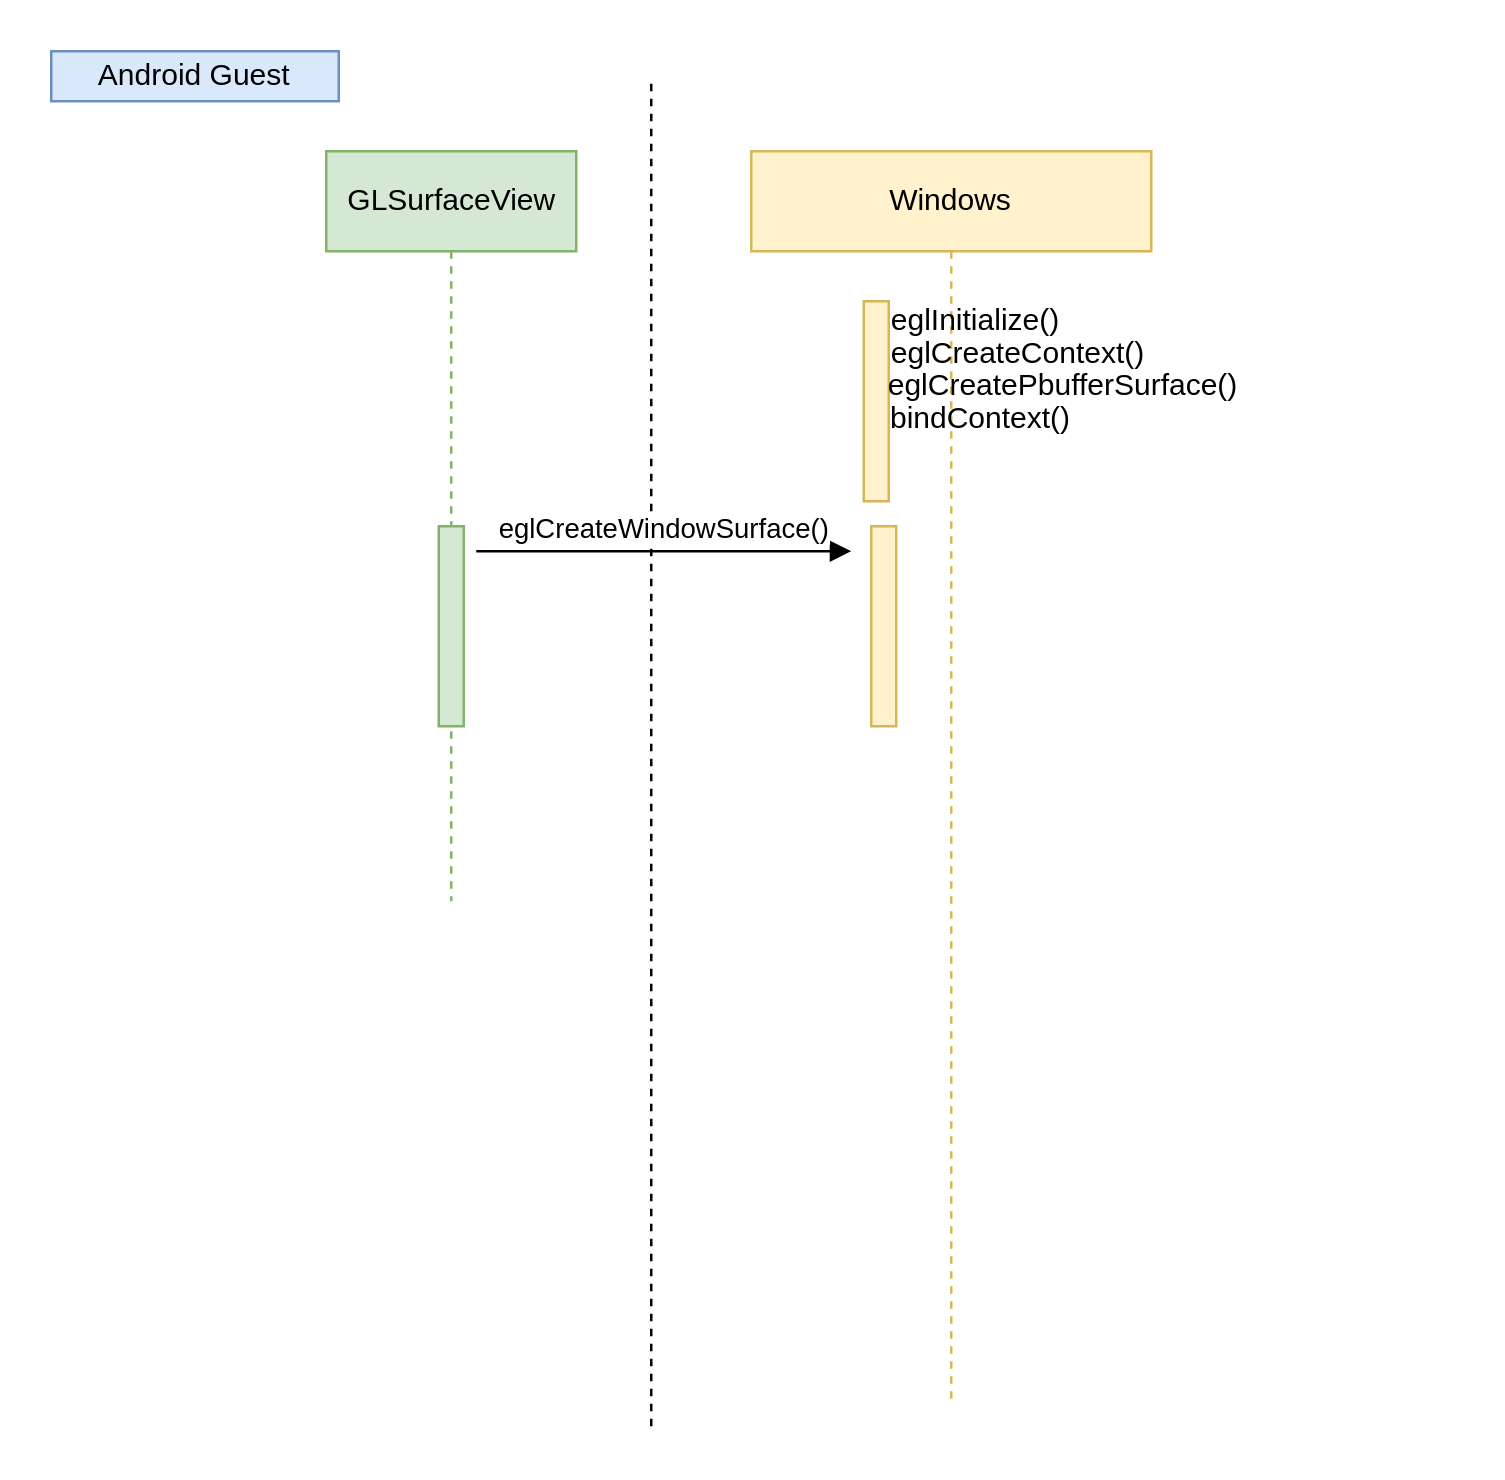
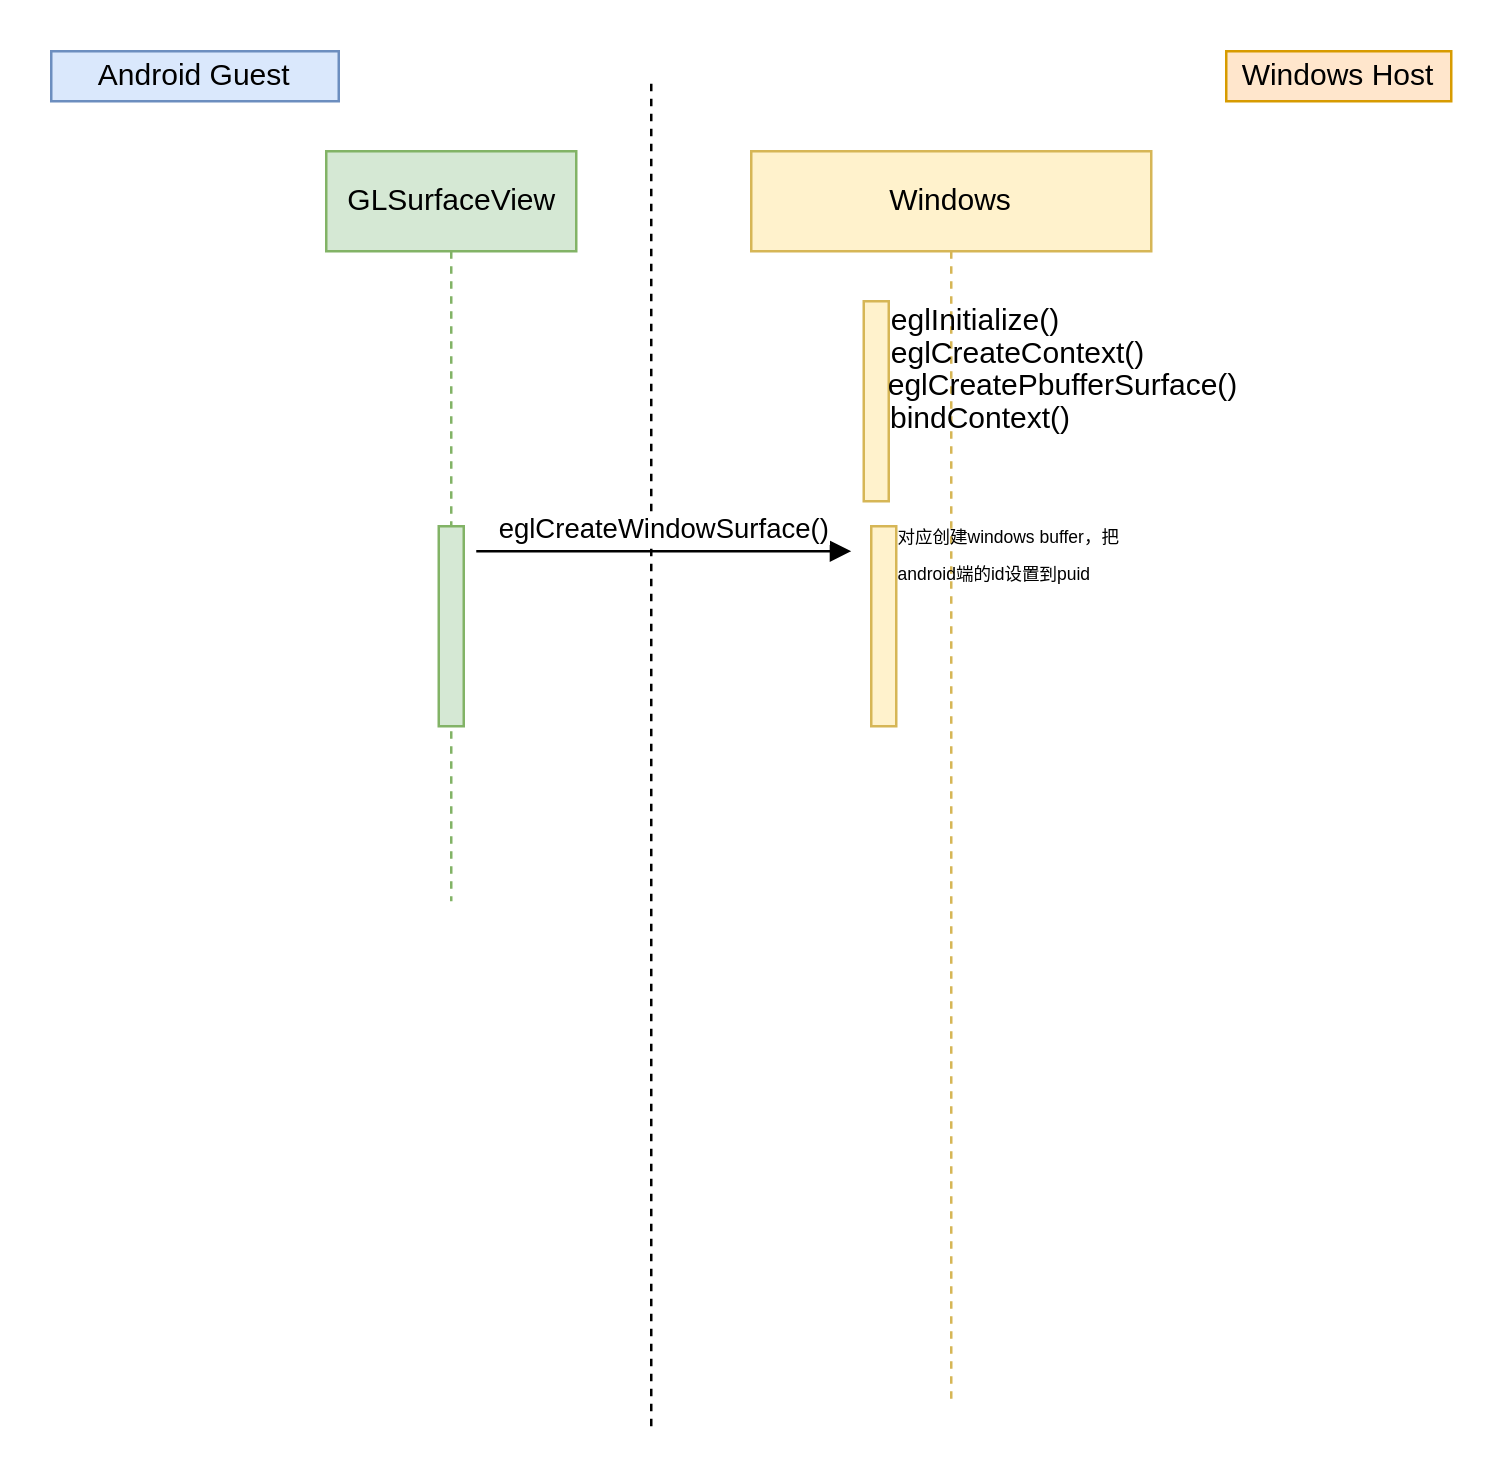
+ <mxCell id="10" value="Windows Host" style="text;html=1;strokeColor=#d79b00;fillColor=#ffe6cc;align=center;verticalAlign=middle;whiteSpace=wrap;rounded=0;" vertex="1" parent="1"><mxGeometry x="490" y="20" width="90" height="20" as="geometry" /></mxCell>
+ <mxCell id="7" value="&lt;div style=&quot;text-align: left&quot;&gt;&lt;span style=&quot;font-size: 7px&quot;&gt;对应创建windows buffer，把android端的id设置到puid&lt;/span&gt;&lt;/div&gt;" style="text;html=1;strokeColor=none;fillColor=none;align=center;verticalAlign=middle;whiteSpace=wrap;rounded=0;" vertex="1" parent="2"><mxGeometry x="58" y="150" width="92" height="20" as="geometry" /></mxCell>
